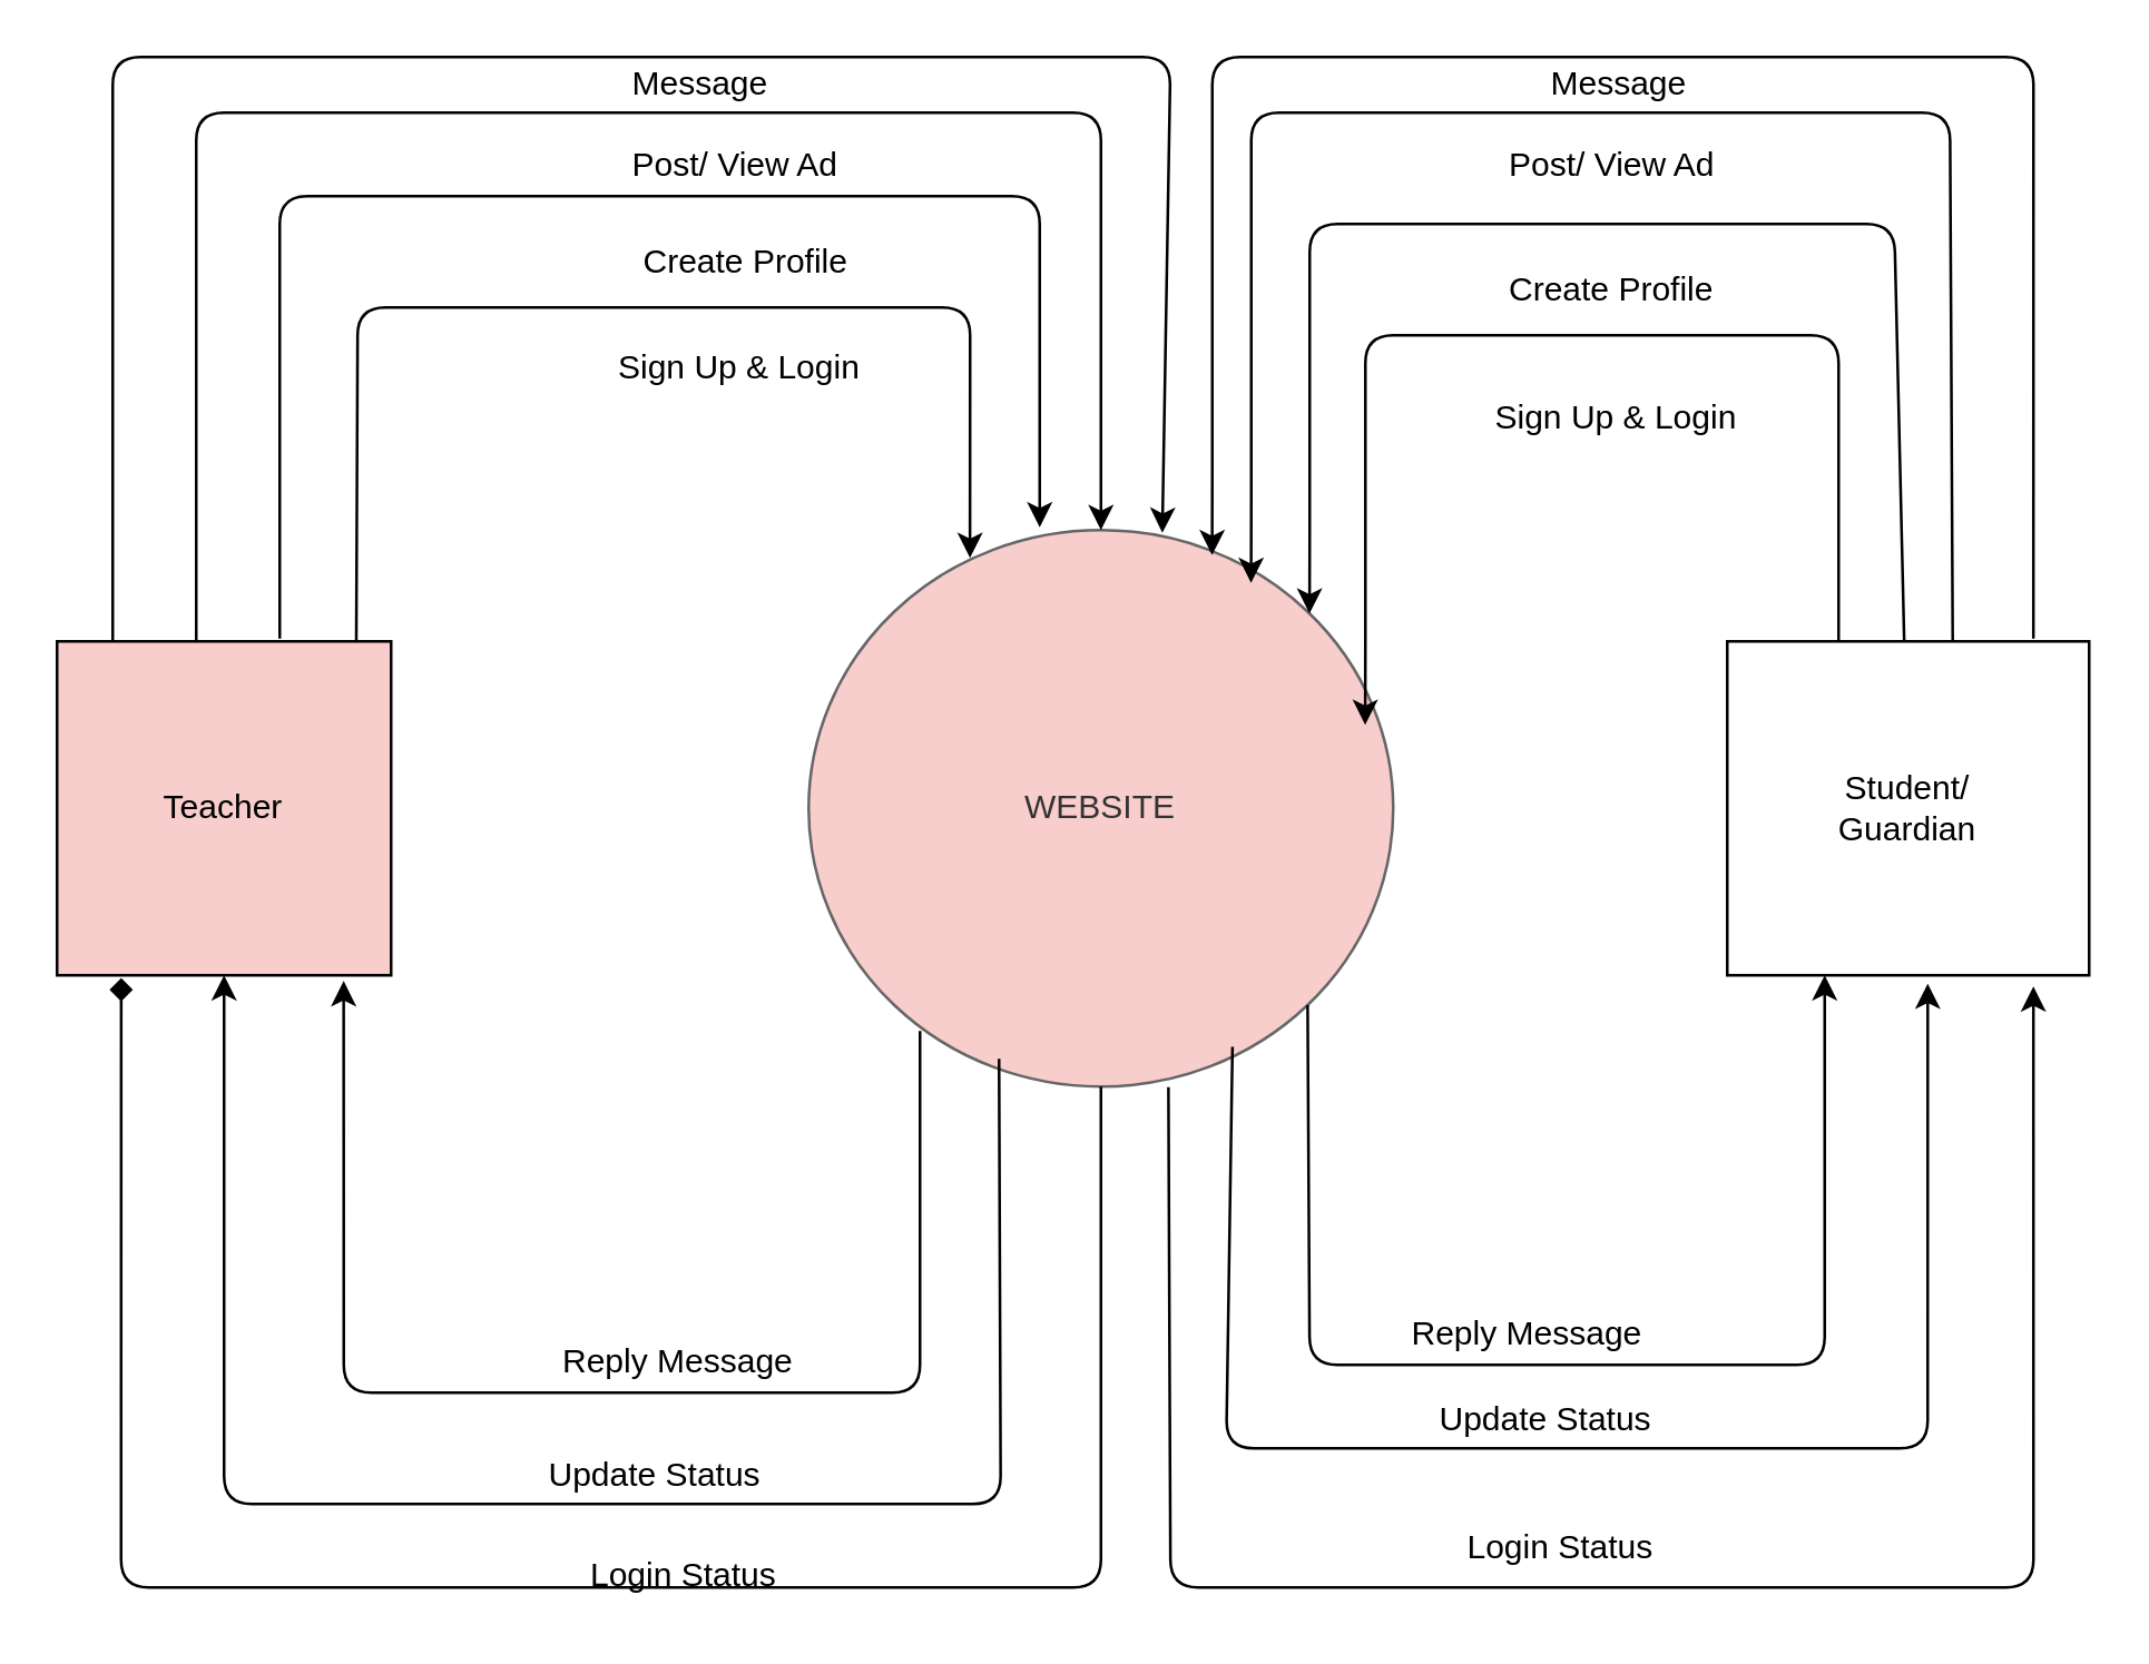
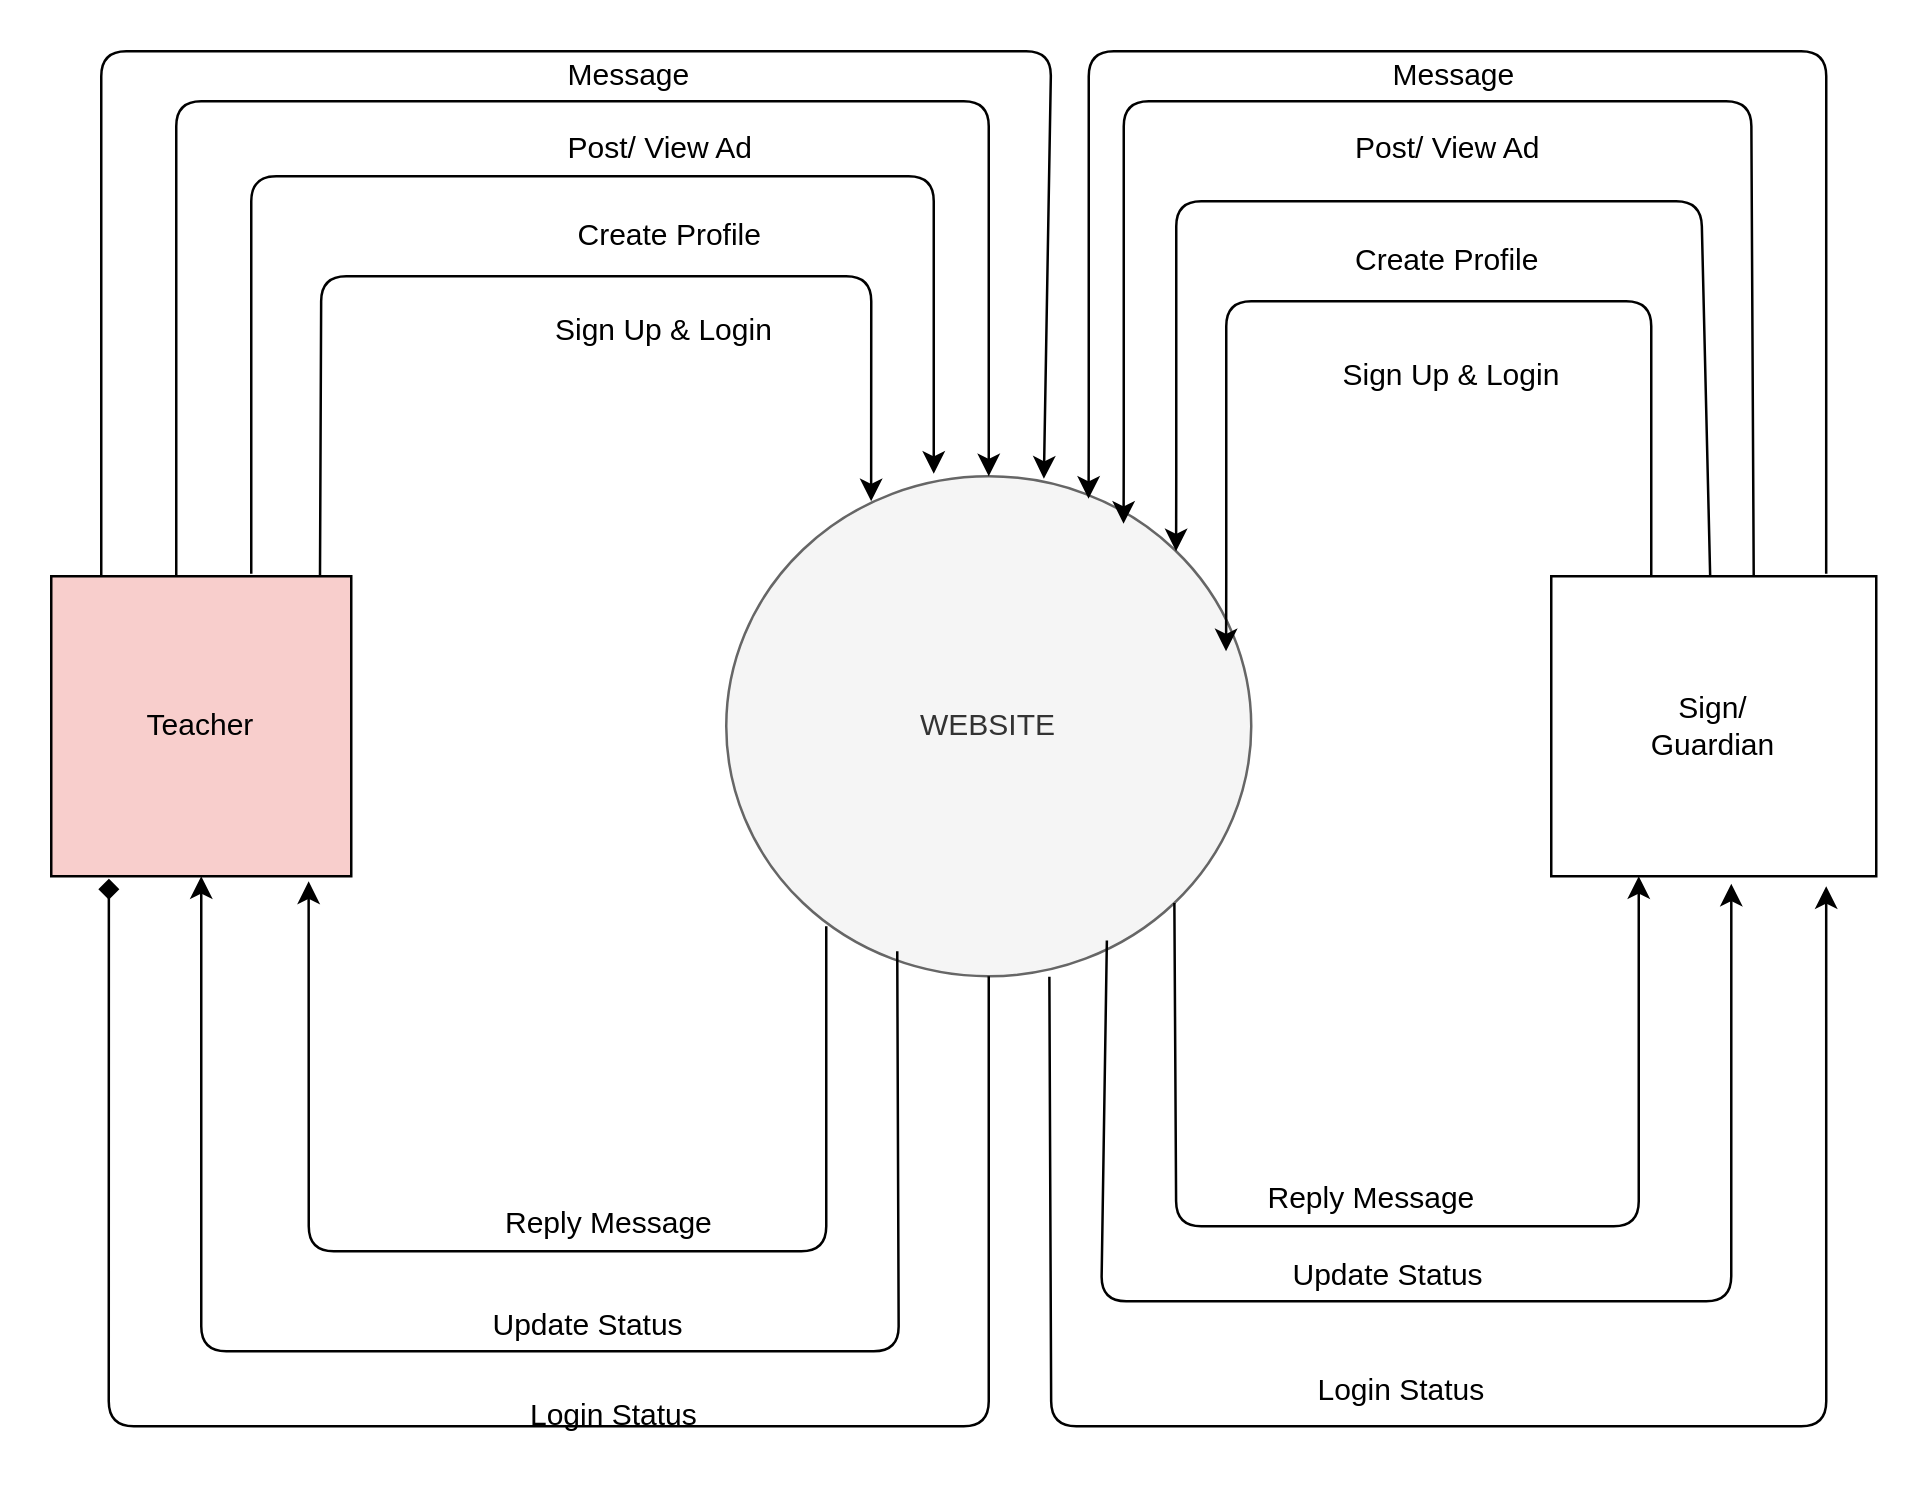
- <mxCell id="4" value="WEBSITE" style="ellipse;whiteSpace=wrap;html=1;fillColor=#f8cecc;strokeColor=#666666;fontColor=#333333;" vertex="1" parent="1"><mxGeometry x="290" y="190" width="210" height="200" as="geometry" /></mxCell>
+ <mxCell id="4" value="WEBSITE" style="ellipse;whiteSpace=wrap;html=1;fillColor=#f5f5f5;strokeColor=#666666;fontColor=#333333;" vertex="1" parent="1"><mxGeometry x="290" y="190" width="210" height="200" as="geometry" /></mxCell>
- <mxCell id="2" value="Student/&lt;br&gt;Guardian" style="rounded=0;whiteSpace=wrap;html=1;" vertex="1" parent="1"><mxGeometry x="620" y="230" width="130" height="120" as="geometry" /></mxCell>
+ <mxCell id="2" value="Sign/&lt;br&gt;Guardian" style="rounded=0;whiteSpace=wrap;html=1;" vertex="1" parent="1"><mxGeometry x="620" y="230" width="130" height="120" as="geometry" /></mxCell>
